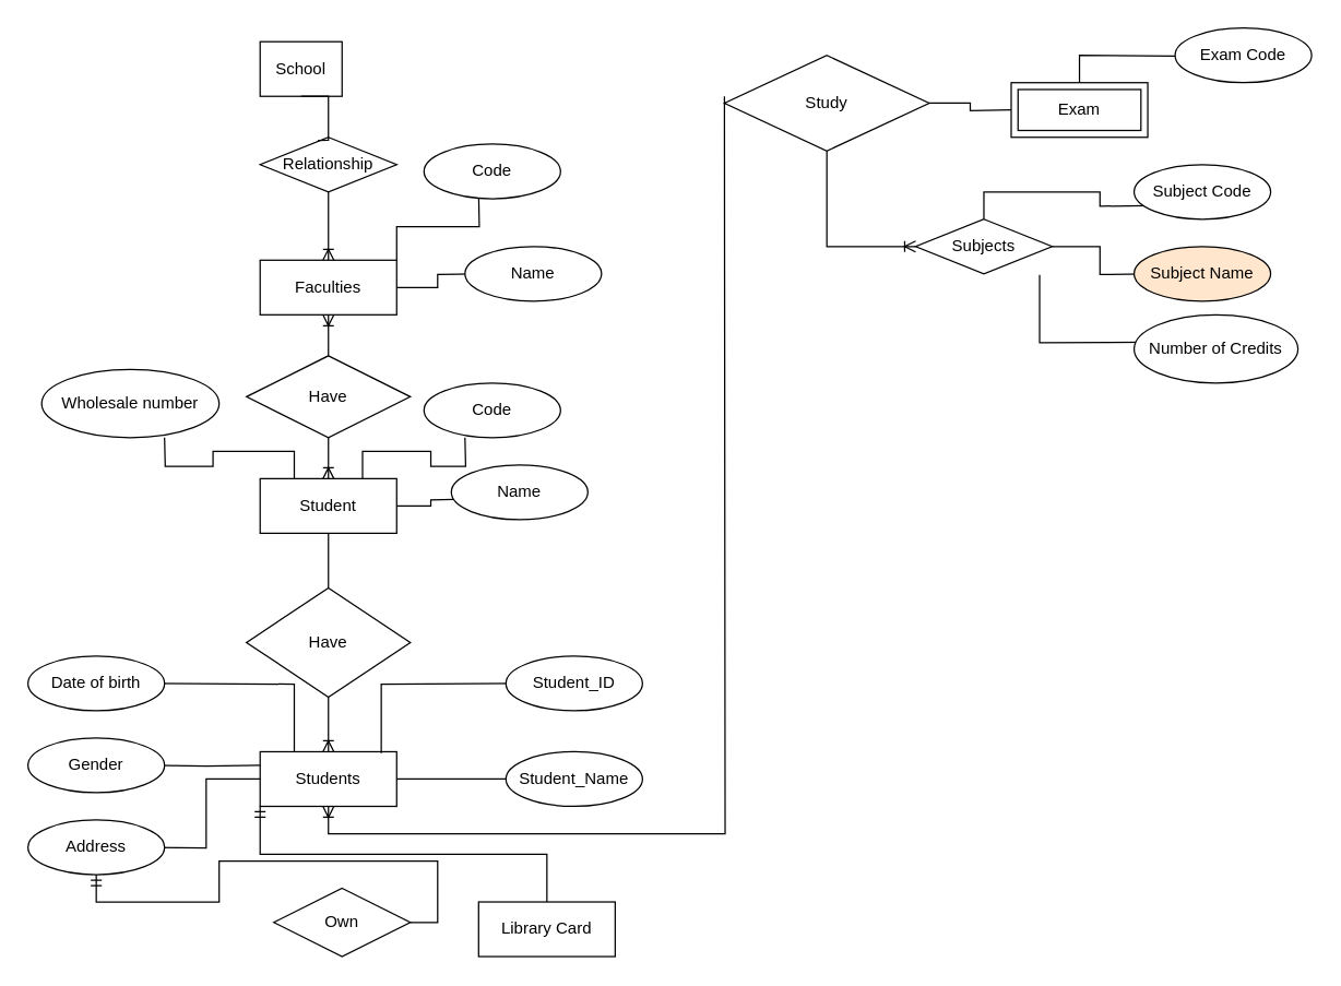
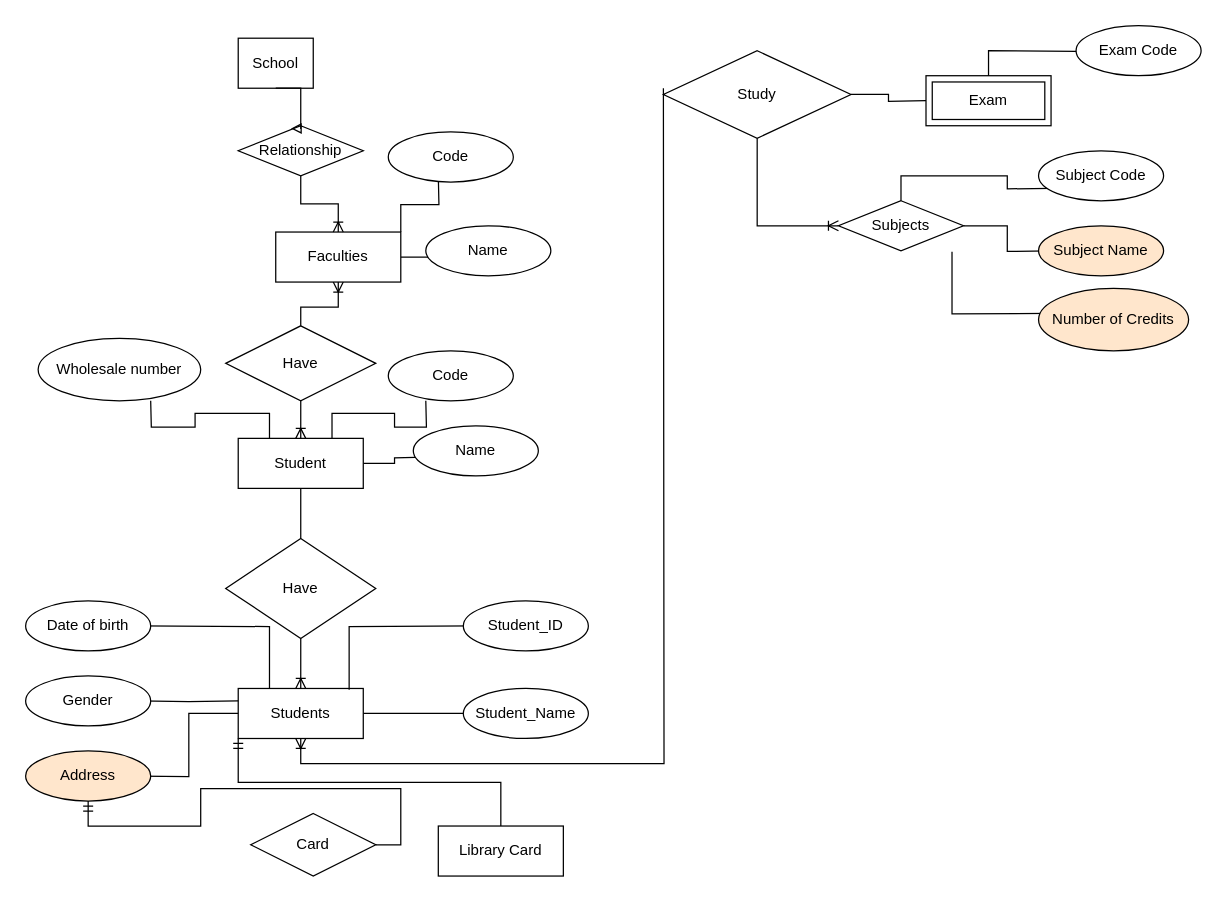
- <mxCell id="9" style="edgeStyle=orthogonalEdgeStyle;rounded=0;orthogonalLoop=1;jettySize=auto;html=1;exitX=0.5;exitY=1;exitDx=0;exitDy=0;entryX=0.422;entryY=0.056;entryDx=0;entryDy=0;entryPerimeter=0;endArrow=none;endFill=0;" parent="1" source="2" target="8" edge="1"><mxGeometry relative="1" as="geometry"><Array as="points"><mxPoint x="240" y="103" /></Array></mxGeometry></mxCell>
+ <mxCell id="9" style="edgeStyle=orthogonalEdgeStyle;rounded=0;orthogonalLoop=1;jettySize=auto;html=1;exitX=0.5;exitY=1;exitDx=0;exitDy=0;entryX=0.422;entryY=0.056;entryDx=0;entryDy=0;entryPerimeter=0;endArrow=block;endFill=0;" parent="1" source="2" target="8" edge="1"><mxGeometry relative="1" as="geometry"><Array as="points"><mxPoint x="240" y="103" /></Array></mxGeometry></mxCell>
- <mxCell id="6" value="Faculties" style="whiteSpace=wrap;html=1;align=center;" parent="1" vertex="1"><mxGeometry x="190" y="190" width="100" height="40" as="geometry" /></mxCell>
+ <mxCell id="6" value="Faculties" style="whiteSpace=wrap;html=1;align=center;" parent="1" vertex="1"><mxGeometry x="220" y="185" width="100" height="40" as="geometry" /></mxCell>
- <mxCell id="52" value="Number of Credits" style="ellipse;whiteSpace=wrap;html=1;align=center;" parent="1" vertex="1"><mxGeometry x="830" y="230" width="120" height="50" as="geometry" /></mxCell>
+ <mxCell id="52" value="Number of Credits" style="ellipse;whiteSpace=wrap;html=1;align=center;fillColor=#ffe6cc;" parent="1" vertex="1"><mxGeometry x="830" y="230" width="120" height="50" as="geometry" /></mxCell>
- <mxCell id="48" value="Address" style="ellipse;whiteSpace=wrap;html=1;align=center;" parent="1" vertex="1"><mxGeometry x="20" y="600" width="100" height="40" as="geometry" /></mxCell>
+ <mxCell id="48" value="Address" style="ellipse;whiteSpace=wrap;html=1;align=center;fillColor=#ffe6cc;" parent="1" vertex="1"><mxGeometry x="20" y="600" width="100" height="40" as="geometry" /></mxCell>
- <mxCell id="37" value="Own" style="shape=rhombus;perimeter=rhombusPerimeter;whiteSpace=wrap;html=1;align=center;" parent="1" vertex="1"><mxGeometry x="200" y="650" width="100" height="50" as="geometry" /></mxCell>
+ <mxCell id="37" value="Card" style="shape=rhombus;perimeter=rhombusPerimeter;whiteSpace=wrap;html=1;align=center;" parent="1" vertex="1"><mxGeometry x="200" y="650" width="100" height="50" as="geometry" /></mxCell>
